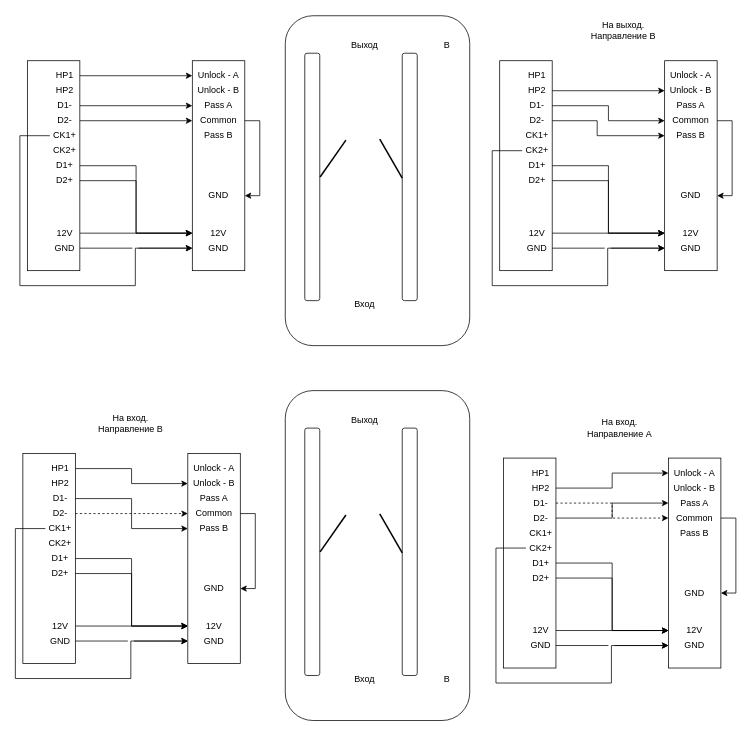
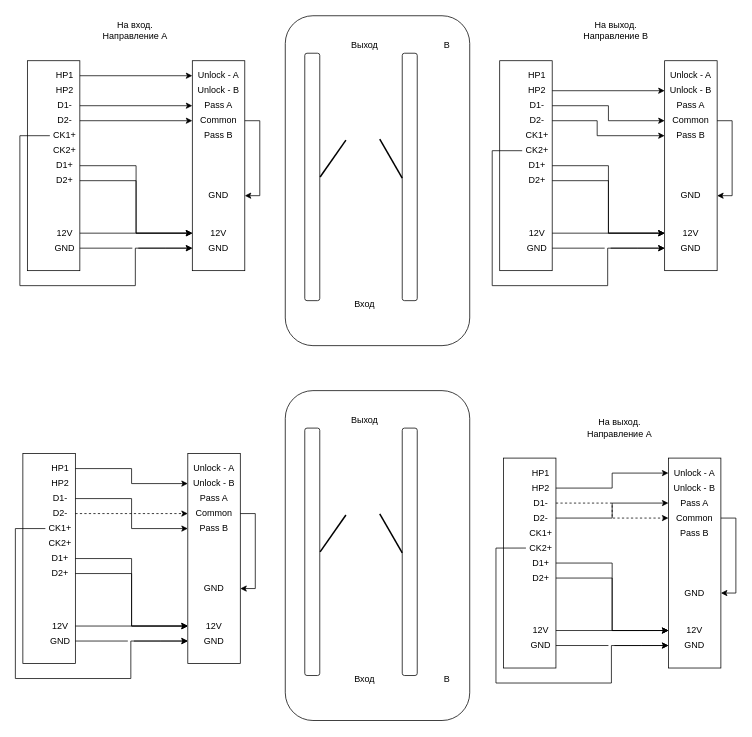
+ <mxCell id="43" value="На вход. Направление А" style="text;html=1;strokeColor=none;fillColor=none;align=center;verticalAlign=middle;whiteSpace=wrap;rounded=0;" vertex="1" parent="1"><mxGeometry x="125" y="30" width="110" height="20" as="geometry" /></mxCell>
- <mxCell id="76" value="На выход. Направление B" style="text;html=1;strokeColor=none;fillColor=none;align=center;verticalAlign=middle;whiteSpace=wrap;rounded=0;" vertex="1" parent="1"><mxGeometry x="776" y="30" width="110" height="20" as="geometry" /></mxCell>
+ <mxCell id="76" value="На выход. Направление B" style="text;html=1;strokeColor=none;fillColor=none;align=center;verticalAlign=middle;whiteSpace=wrap;rounded=0;" vertex="1" parent="1"><mxGeometry x="766" y="30" width="110" height="20" as="geometry" /></mxCell>
- <mxCell id="119" value="На вход. Направление B" style="text;html=1;strokeColor=none;fillColor=none;align=center;verticalAlign=middle;whiteSpace=wrap;rounded=0;" vertex="1" parent="1"><mxGeometry x="119" y="554" width="110" height="20" as="geometry" /></mxCell>
- <mxCell id="152" value="На вход. Направление A" style="text;html=1;strokeColor=none;fillColor=none;align=center;verticalAlign=middle;whiteSpace=wrap;rounded=0;" vertex="1" parent="1"><mxGeometry x="771" y="559.99" width="110" height="20" as="geometry" /></mxCell>
+ <mxCell id="152" value="На выход. Направление A" style="text;html=1;strokeColor=none;fillColor=none;align=center;verticalAlign=middle;whiteSpace=wrap;rounded=0;" vertex="1" parent="1"><mxGeometry x="771" y="559.99" width="110" height="20" as="geometry" /></mxCell>
